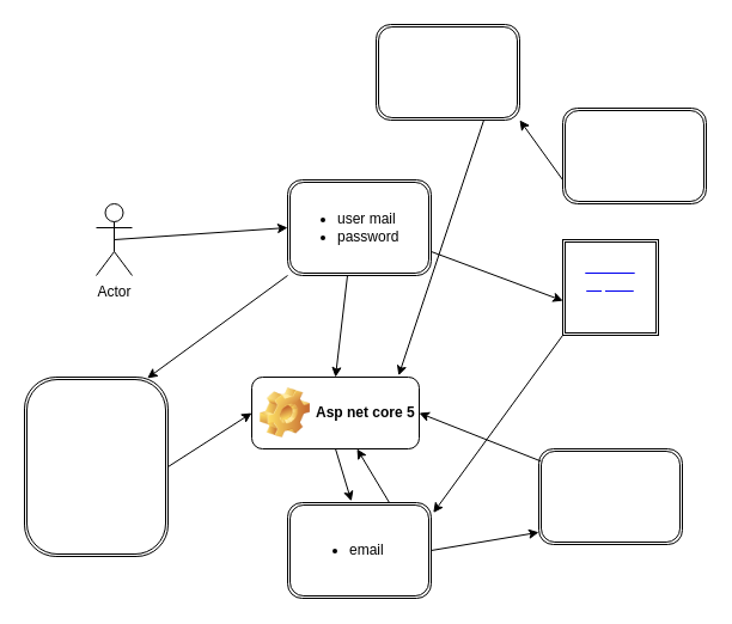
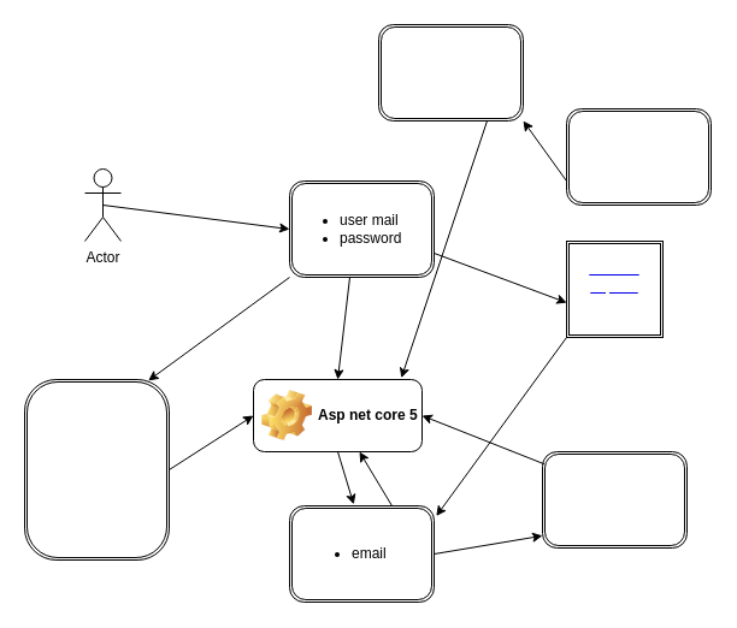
- <mxCell id="3" value="Actor" style="shape=umlActor;verticalLabelPosition=bottom;verticalAlign=top;html=1;outlineConnect=0;" vertex="1" parent="1"><mxGeometry x="80" y="170" width="30" height="60" as="geometry" /></mxCell>
+ <mxCell id="3" value="Actor" style="shape=umlActor;verticalLabelPosition=bottom;verticalAlign=top;html=1;outlineConnect=0;" vertex="1" parent="1"><mxGeometry x="70" y="140" width="30" height="60" as="geometry" /></mxCell>
